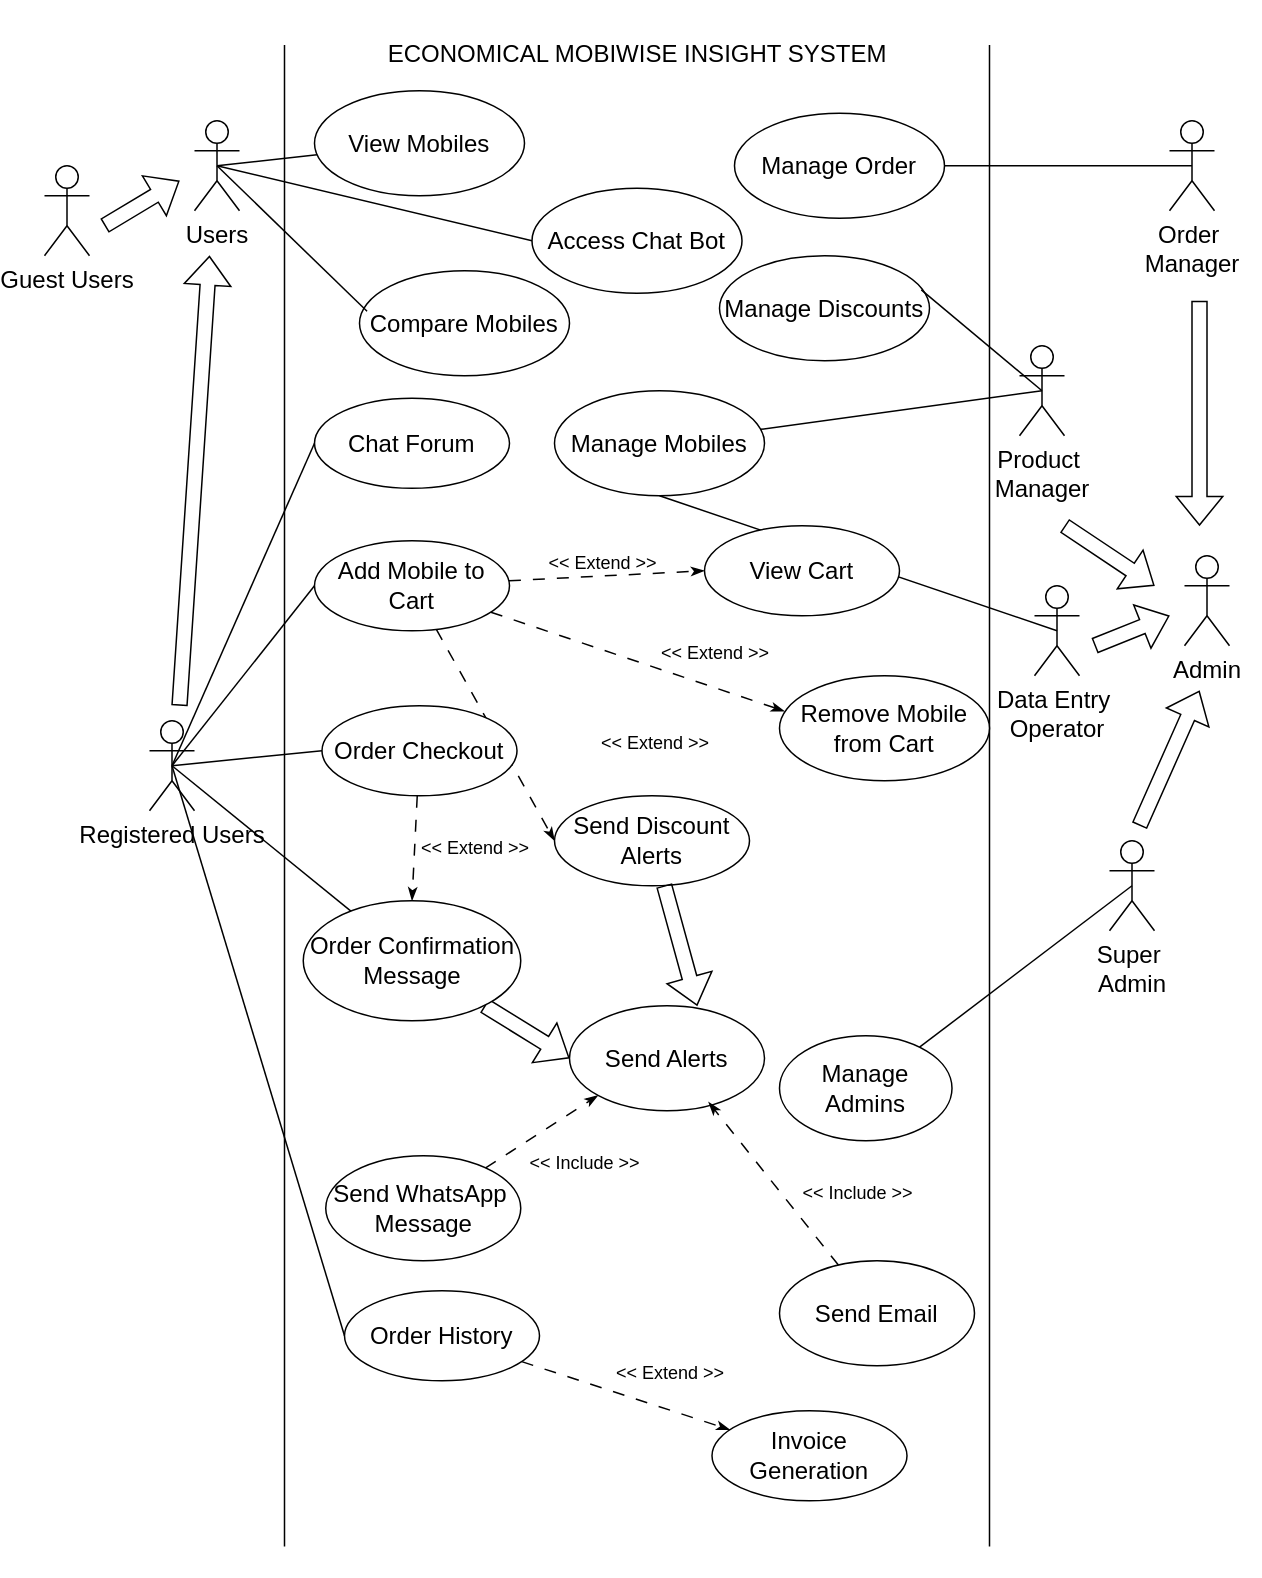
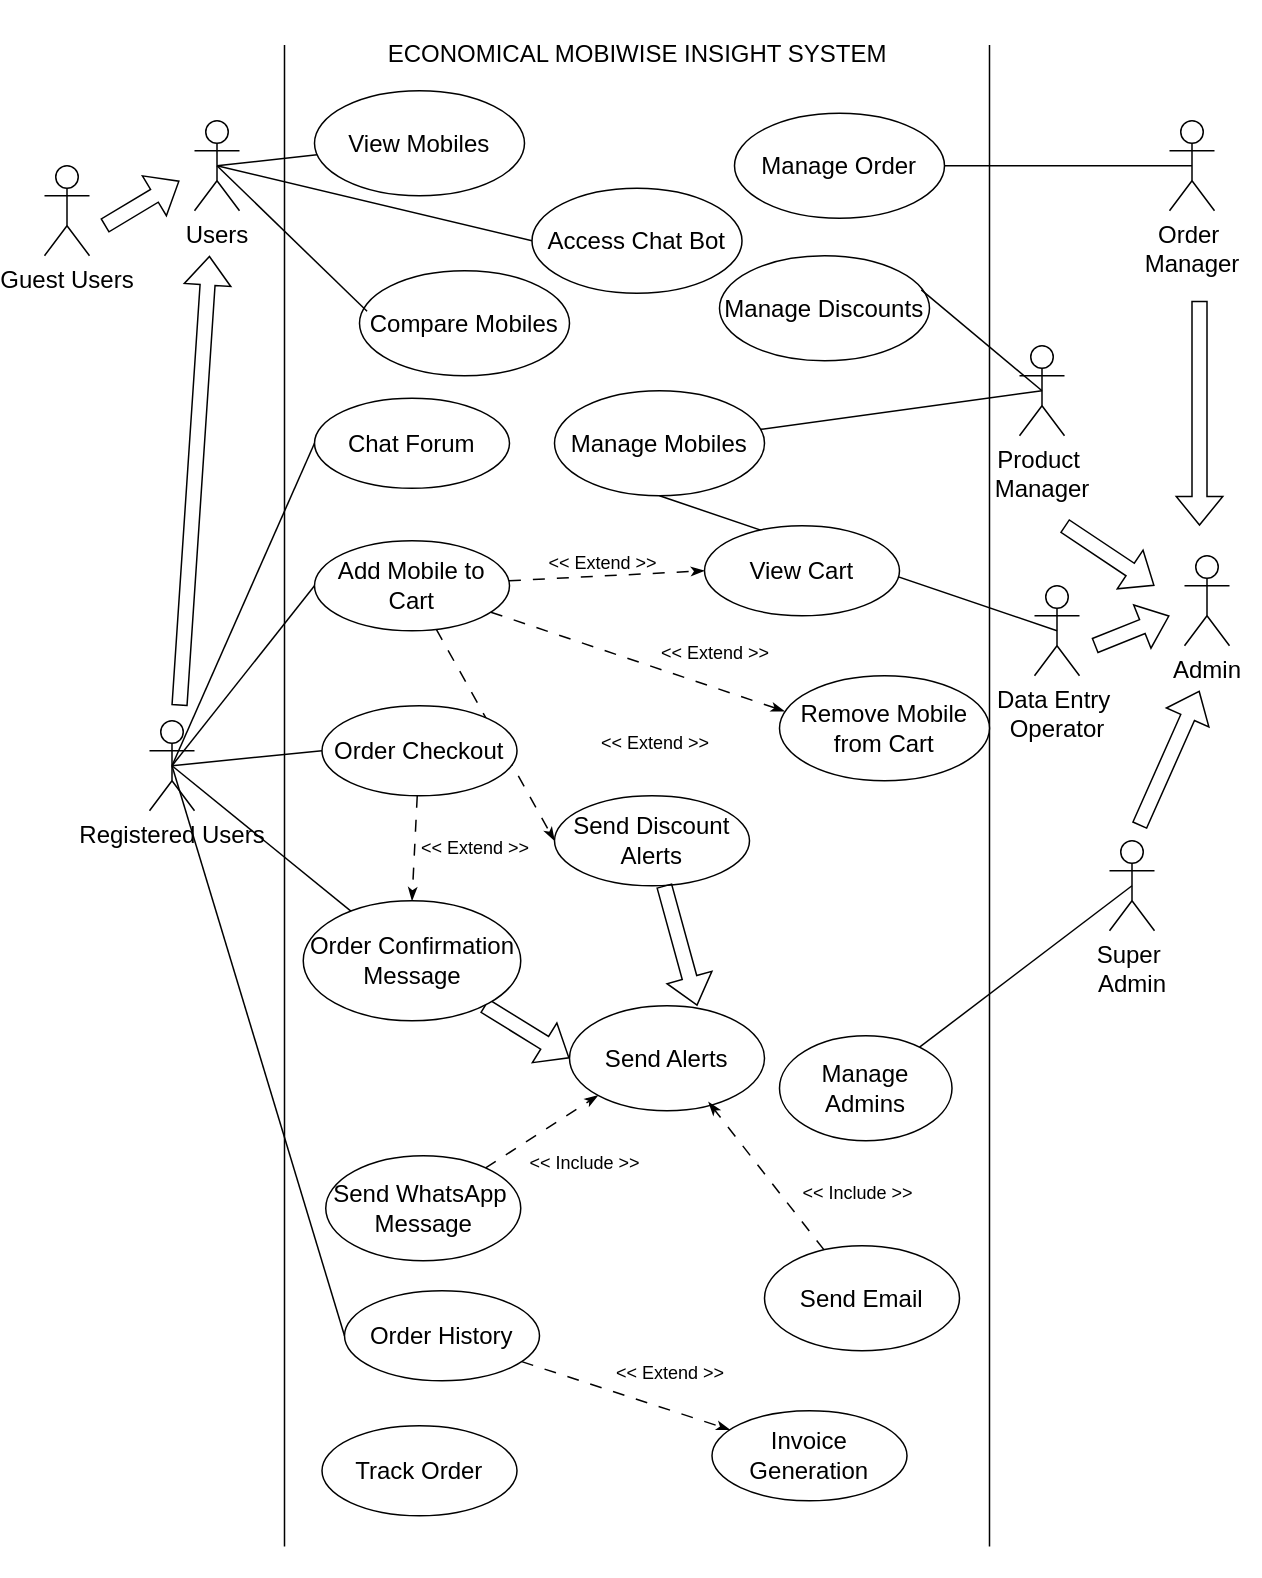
- <mxCell id="58" value="Send Email" style="ellipse;whiteSpace=wrap;html=1;fontSize=16;" vertex="1" parent="1"><mxGeometry x="510" y="840" width="130" height="70" as="geometry" /></mxCell>
+ <mxCell id="58" value="Send Email" style="ellipse;whiteSpace=wrap;html=1;fontSize=16;" vertex="1" parent="1"><mxGeometry x="500" y="830" width="130" height="70" as="geometry" /></mxCell>
+ <mxCell id="44" value="Track Order" style="ellipse;whiteSpace=wrap;html=1;fontSize=16;" vertex="1" parent="1"><mxGeometry x="205" y="950" width="130" height="60" as="geometry" /></mxCell>
